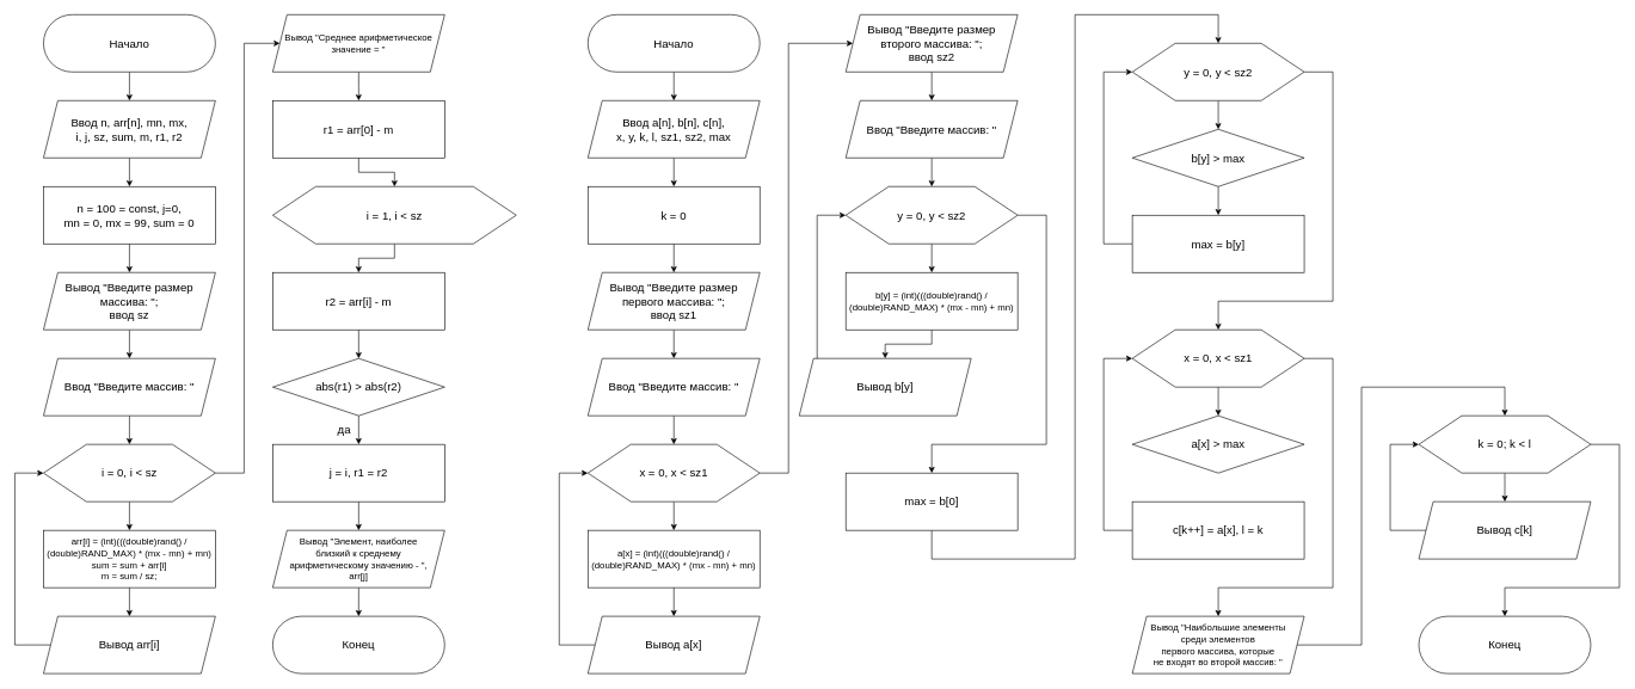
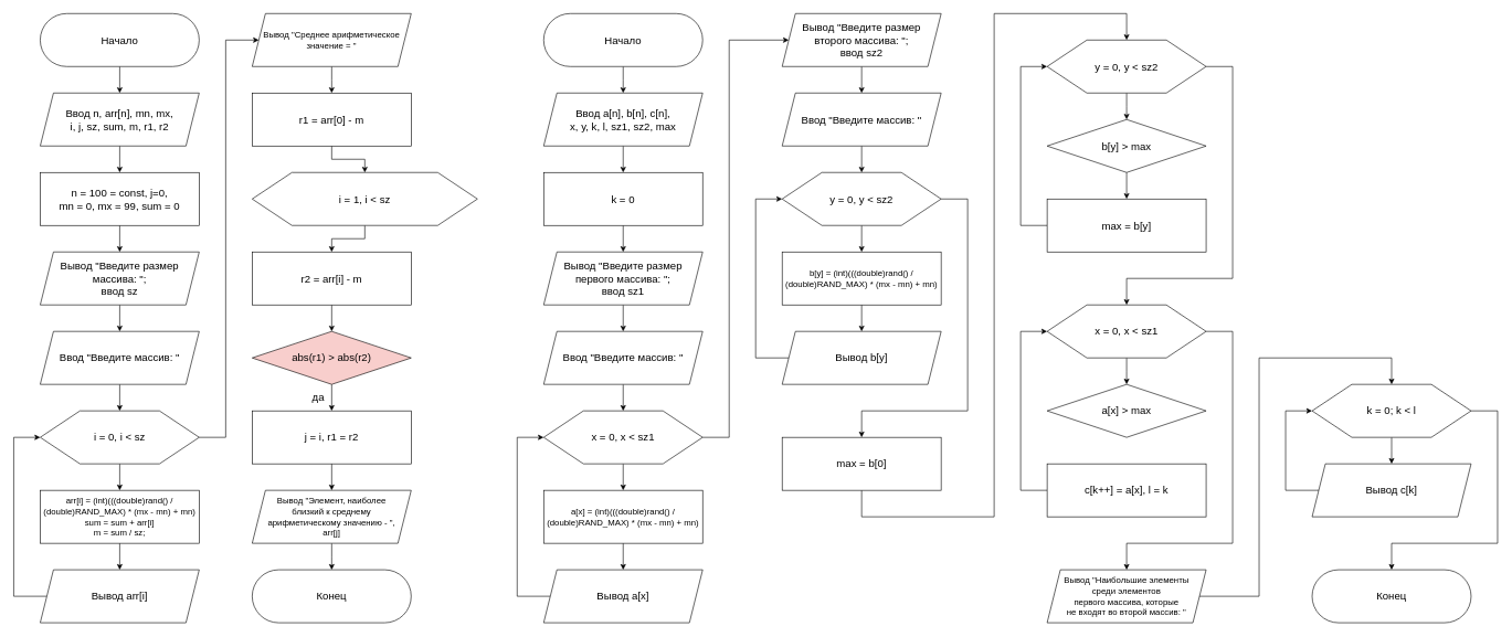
- <mxCell id="28" value="abs(r1) &amp;gt; abs(r2)" style="rhombus;whiteSpace=wrap;html=1;fontSize=16;" parent="1" vertex="1"><mxGeometry x="380" y="500" width="240" height="80" as="geometry" /></mxCell>
+ <mxCell id="28" value="abs(r1) &amp;gt; abs(r2)" style="rhombus;whiteSpace=wrap;html=1;fontSize=16;fillColor=#f8cecc;" parent="1" vertex="1"><mxGeometry x="380" y="500" width="240" height="80" as="geometry" /></mxCell>
- <mxCell id="62" value="Вывод b[y]" style="shape=parallelogram;perimeter=parallelogramPerimeter;whiteSpace=wrap;html=1;fixedSize=1;fontSize=16;" parent="1" vertex="1"><mxGeometry x="1115" y="500" width="240" height="80" as="geometry" /></mxCell>
+ <mxCell id="62" value="Вывод b[y]" style="shape=parallelogram;perimeter=parallelogramPerimeter;whiteSpace=wrap;html=1;fixedSize=1;fontSize=16;" parent="1" vertex="1"><mxGeometry x="1180" y="500" width="240" height="80" as="geometry" /></mxCell>
